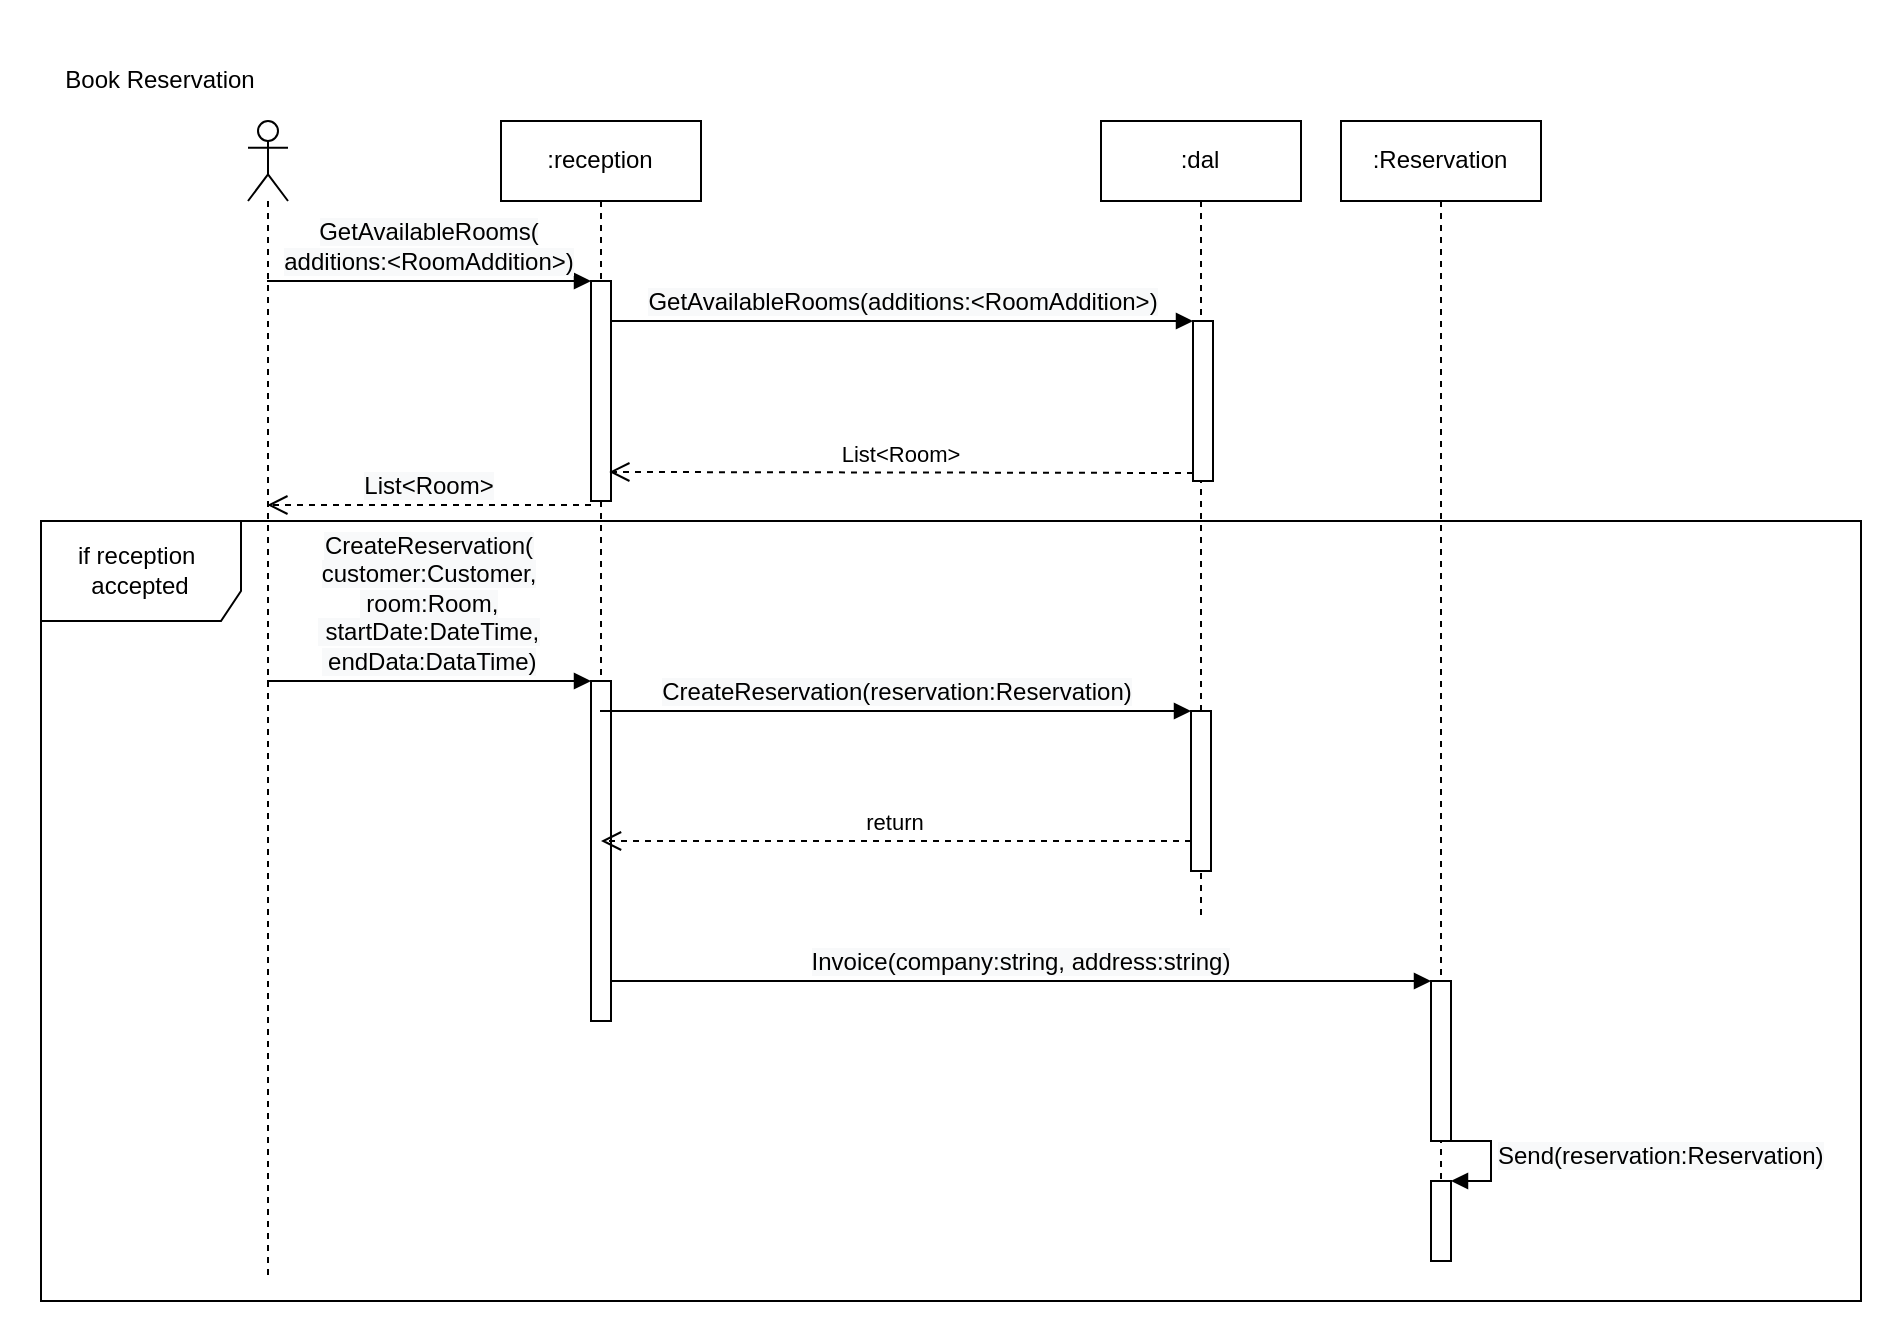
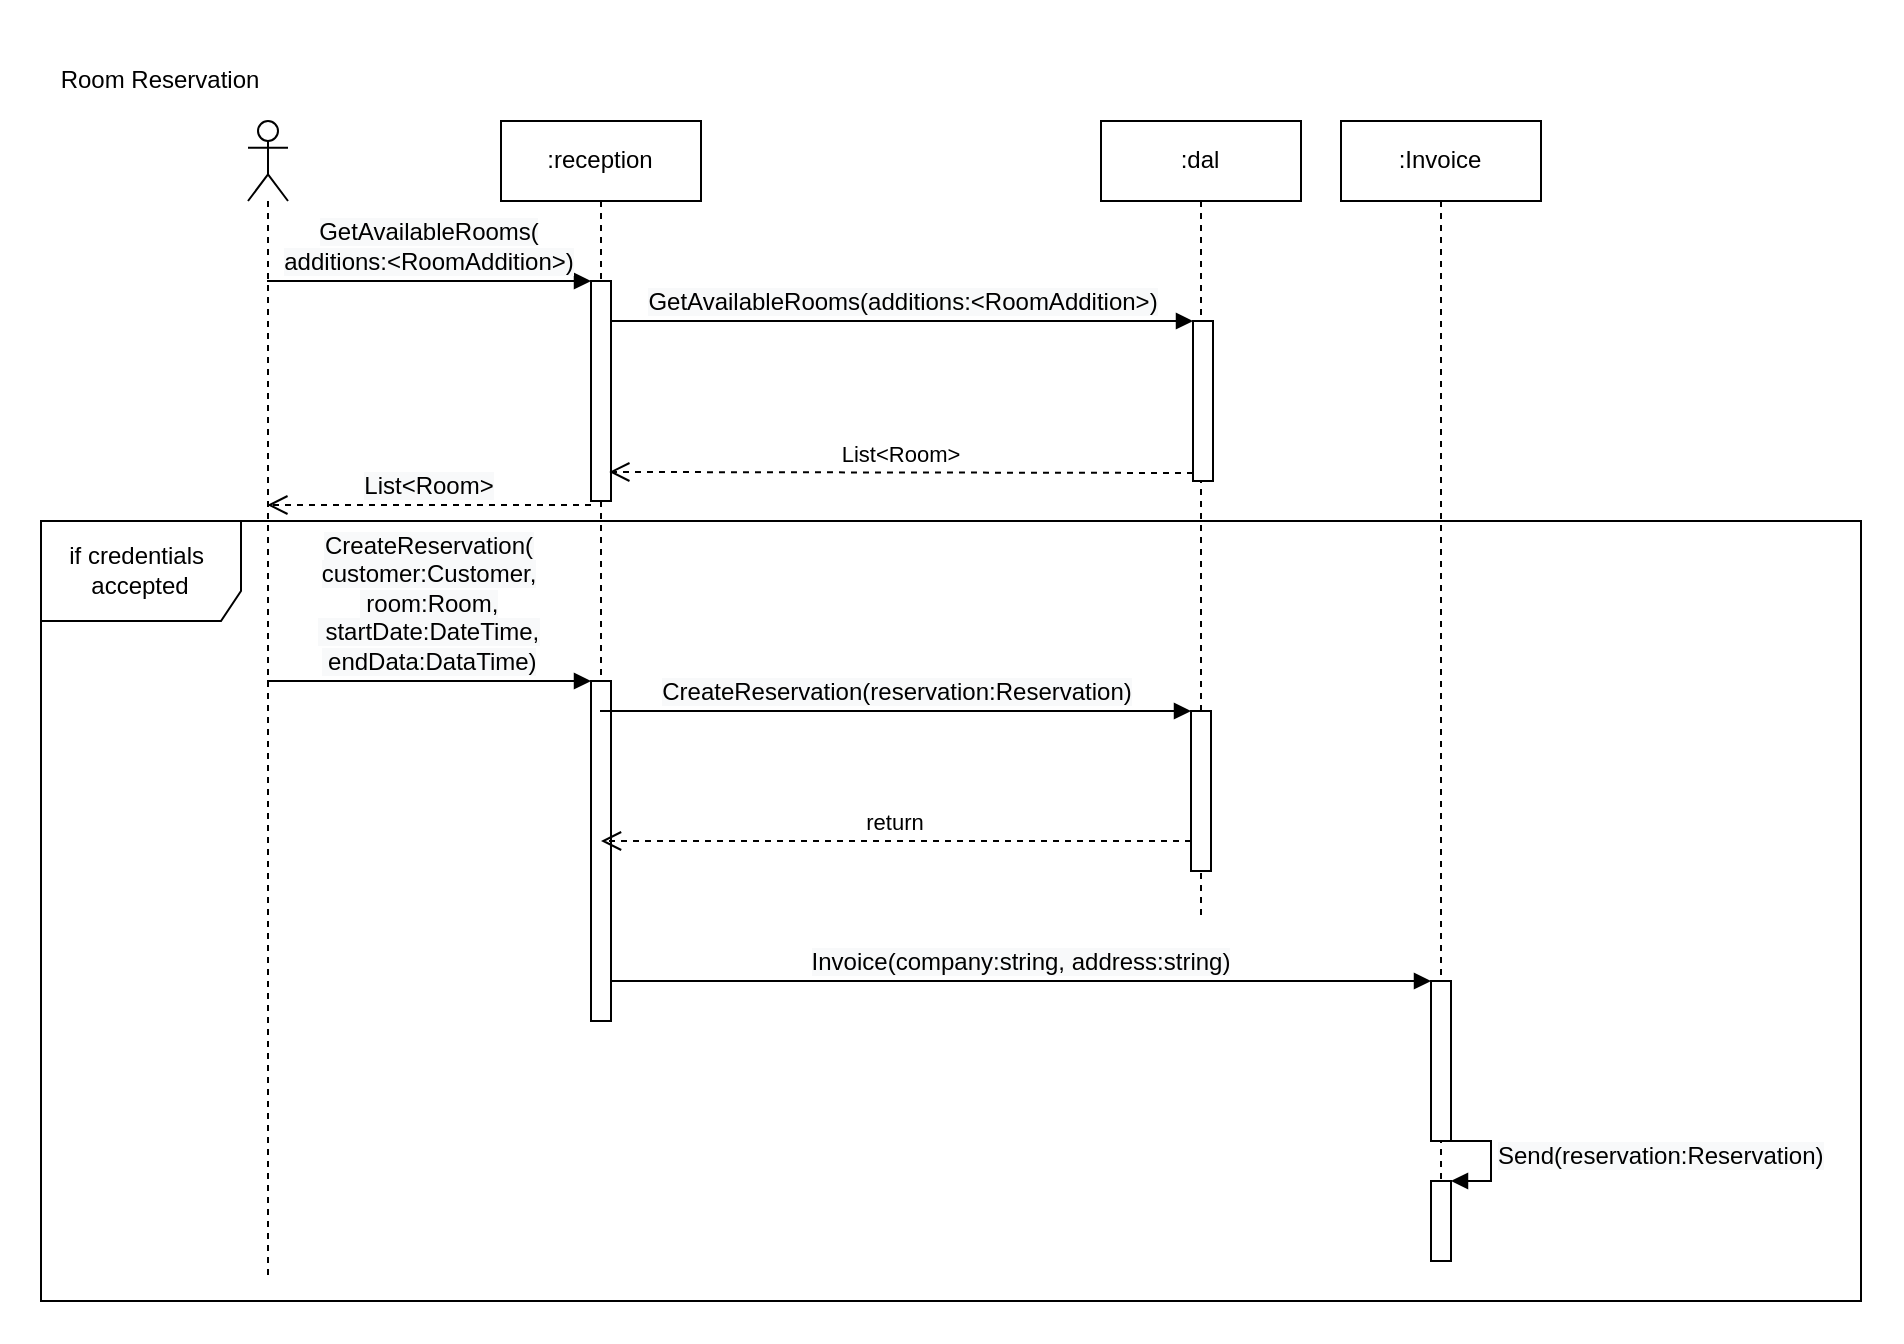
- <mxCell id="22" value="Book&amp;nbsp;&lt;span style=&quot;text-align: left&quot;&gt;Reservation&lt;/span&gt;" style="text;html=1;strokeColor=none;fillColor=none;align=center;verticalAlign=middle;whiteSpace=wrap;rounded=0;" vertex="1" parent="1"><mxGeometry x="20" y="20" width="120" height="40" as="geometry" /></mxCell>
+ <mxCell id="22" value="Room&amp;nbsp;&lt;span style=&quot;text-align: left&quot;&gt;Reservation&lt;/span&gt;" style="text;html=1;strokeColor=none;fillColor=none;align=center;verticalAlign=middle;whiteSpace=wrap;rounded=0;" vertex="1" parent="1"><mxGeometry x="20" y="20" width="120" height="40" as="geometry" /></mxCell>
- <mxCell id="16" value=":Reservation" style="shape=umlLifeline;perimeter=lifelinePerimeter;whiteSpace=wrap;html=1;container=1;collapsible=0;recursiveResize=0;outlineConnect=0;" vertex="1" parent="1"><mxGeometry x="670" y="60" width="100" height="560" as="geometry" /></mxCell>
+ <mxCell id="16" value=":Invoice" style="shape=umlLifeline;perimeter=lifelinePerimeter;whiteSpace=wrap;html=1;container=1;collapsible=0;recursiveResize=0;outlineConnect=0;" vertex="1" parent="1"><mxGeometry x="670" y="60" width="100" height="560" as="geometry" /></mxCell>
- <mxCell id="15" value="if&amp;nbsp;reception&amp;nbsp;&lt;br&gt;accepted" style="shape=umlFrame;whiteSpace=wrap;html=1;width=100;height=50;" vertex="1" parent="1"><mxGeometry x="20" y="260" width="910" height="390" as="geometry" /></mxCell>
+ <mxCell id="15" value="if&amp;nbsp;credentials&amp;nbsp;&lt;br&gt;accepted" style="shape=umlFrame;whiteSpace=wrap;html=1;width=100;height=50;" vertex="1" parent="1"><mxGeometry x="20" y="260" width="910" height="390" as="geometry" /></mxCell>
